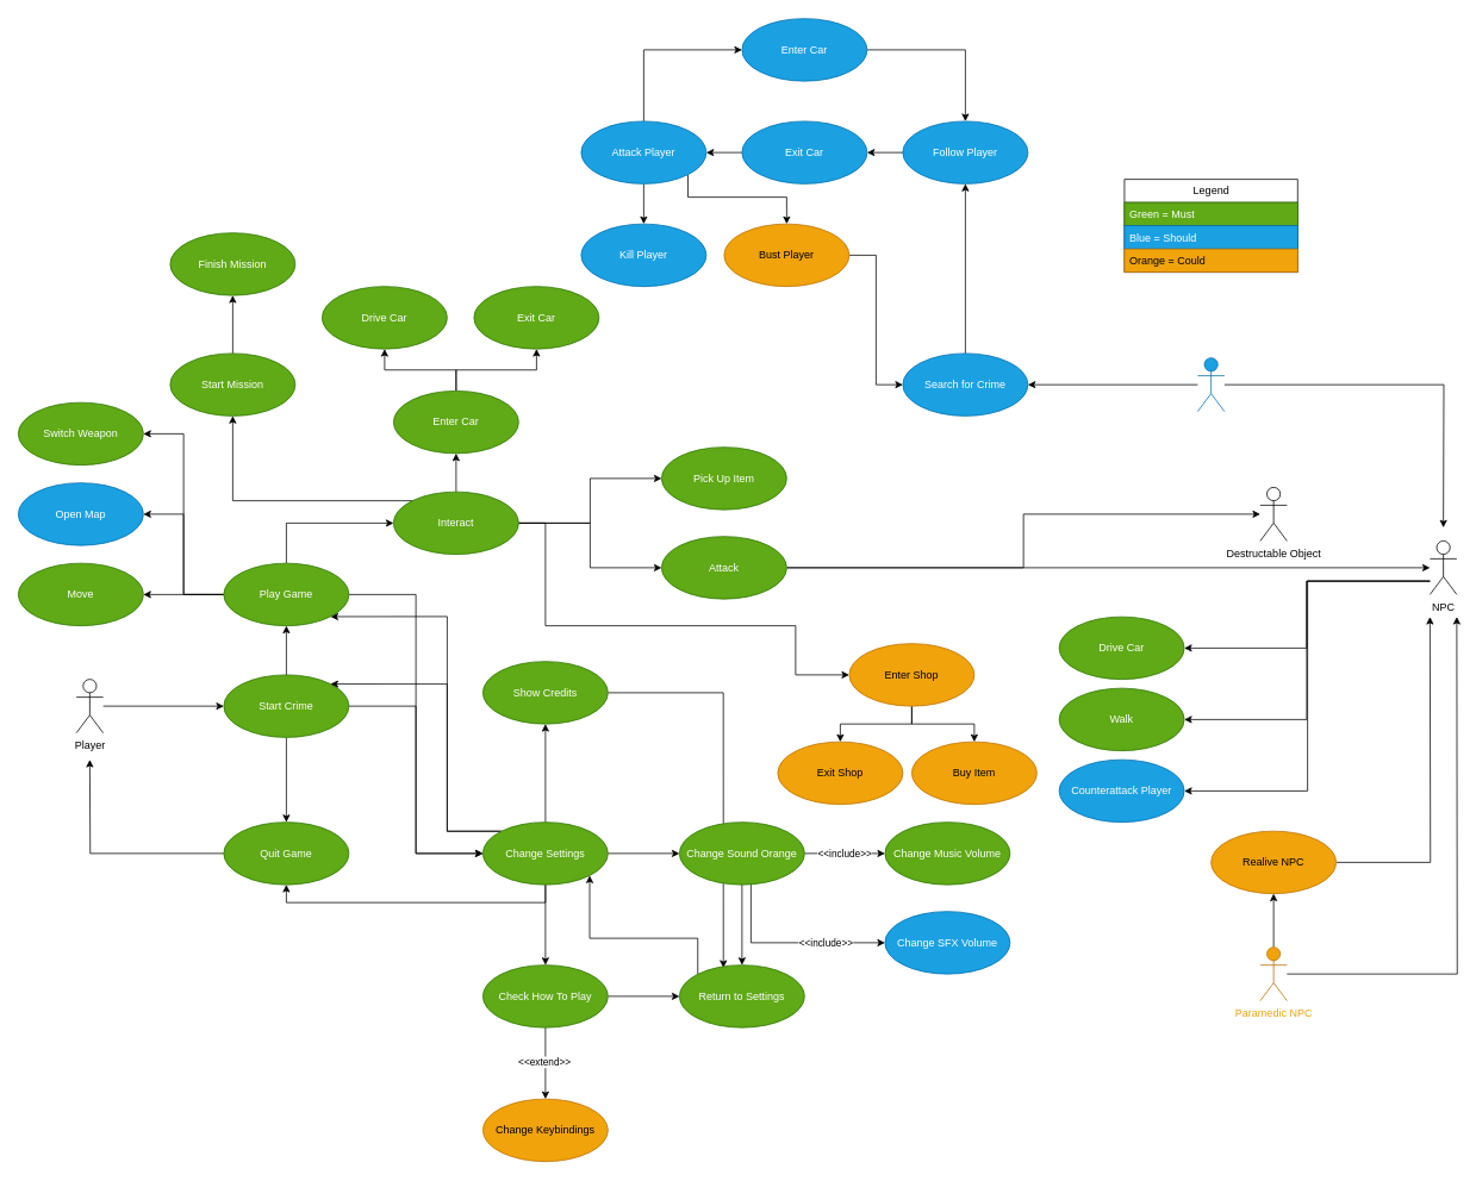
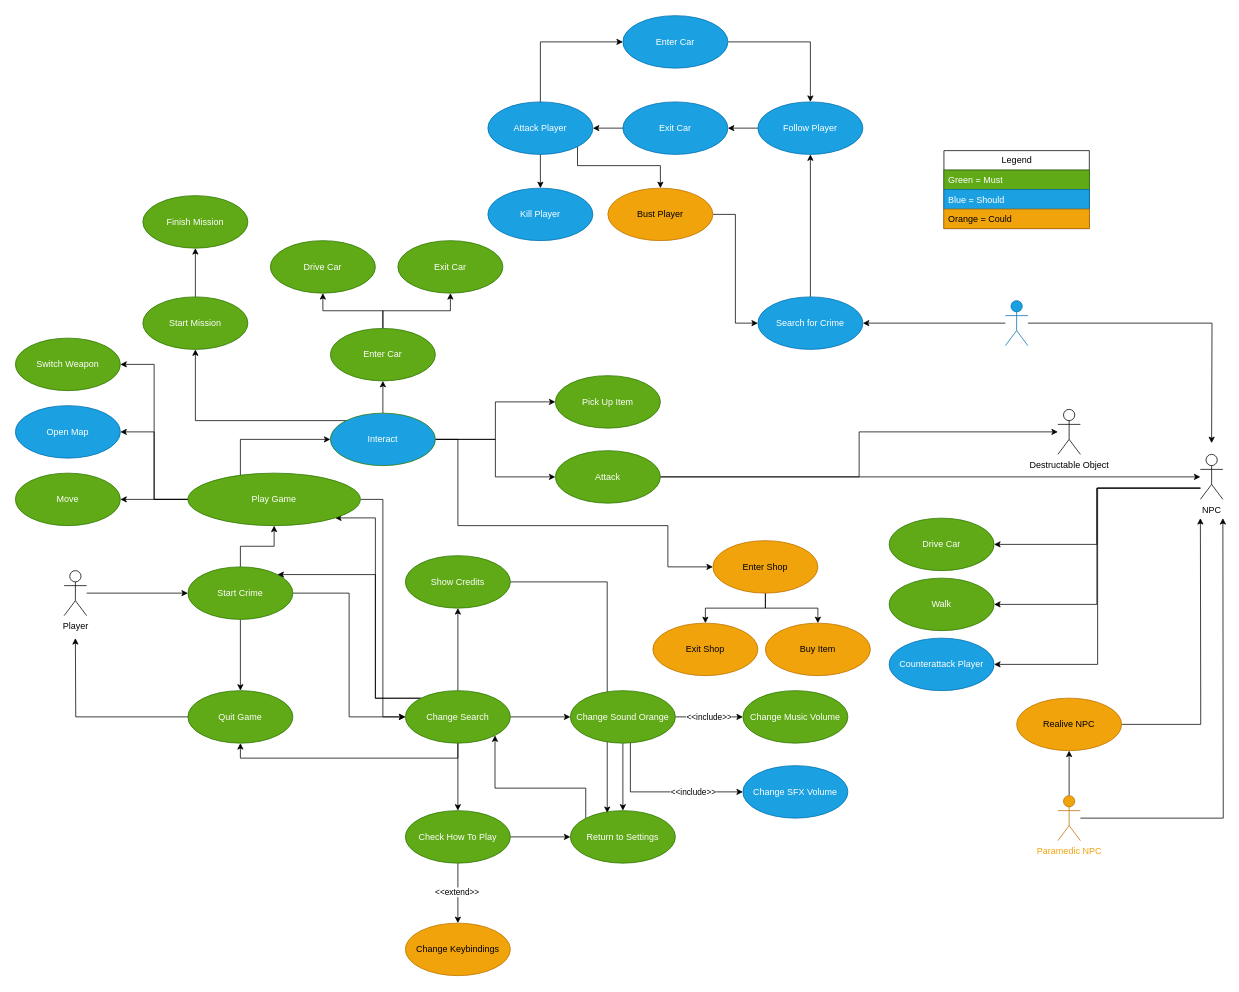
- <mxCell id="53" value="Interact" style="ellipse;whiteSpace=wrap;html=1;fillColor=#60a917;fontColor=#ffffff;strokeColor=#2D7600;" parent="1" vertex="1"><mxGeometry x="440" y="550" width="140" height="70" as="geometry" /></mxCell>
+ <mxCell id="53" value="Interact" style="ellipse;whiteSpace=wrap;html=1;fillColor=#1ba1e2;fontColor=#ffffff;strokeColor=#2D7600;" parent="1" vertex="1"><mxGeometry x="440" y="550" width="140" height="70" as="geometry" /></mxCell>
- <mxCell id="42" value="Play Game" style="ellipse;whiteSpace=wrap;html=1;fillColor=#60a917;fontColor=#ffffff;strokeColor=#2D7600;" parent="1" vertex="1"><mxGeometry x="250" y="630" width="140" height="70" as="geometry" /></mxCell>
+ <mxCell id="42" value="Play Game" style="ellipse;whiteSpace=wrap;html=1;fillColor=#60a917;fontColor=#ffffff;strokeColor=#2D7600;" parent="1" vertex="1"><mxGeometry x="250" y="630" width="230" height="70" as="geometry" /></mxCell>
- <mxCell id="21" value="Change Settings" style="ellipse;whiteSpace=wrap;html=1;fillColor=#60a917;fontColor=#ffffff;strokeColor=#2D7600;" parent="1" vertex="1"><mxGeometry x="540" y="920" width="140" height="70" as="geometry" /></mxCell>
+ <mxCell id="21" value="Change Search" style="ellipse;whiteSpace=wrap;html=1;fillColor=#60a917;fontColor=#ffffff;strokeColor=#2D7600;" parent="1" vertex="1"><mxGeometry x="540" y="920" width="140" height="70" as="geometry" /></mxCell>
